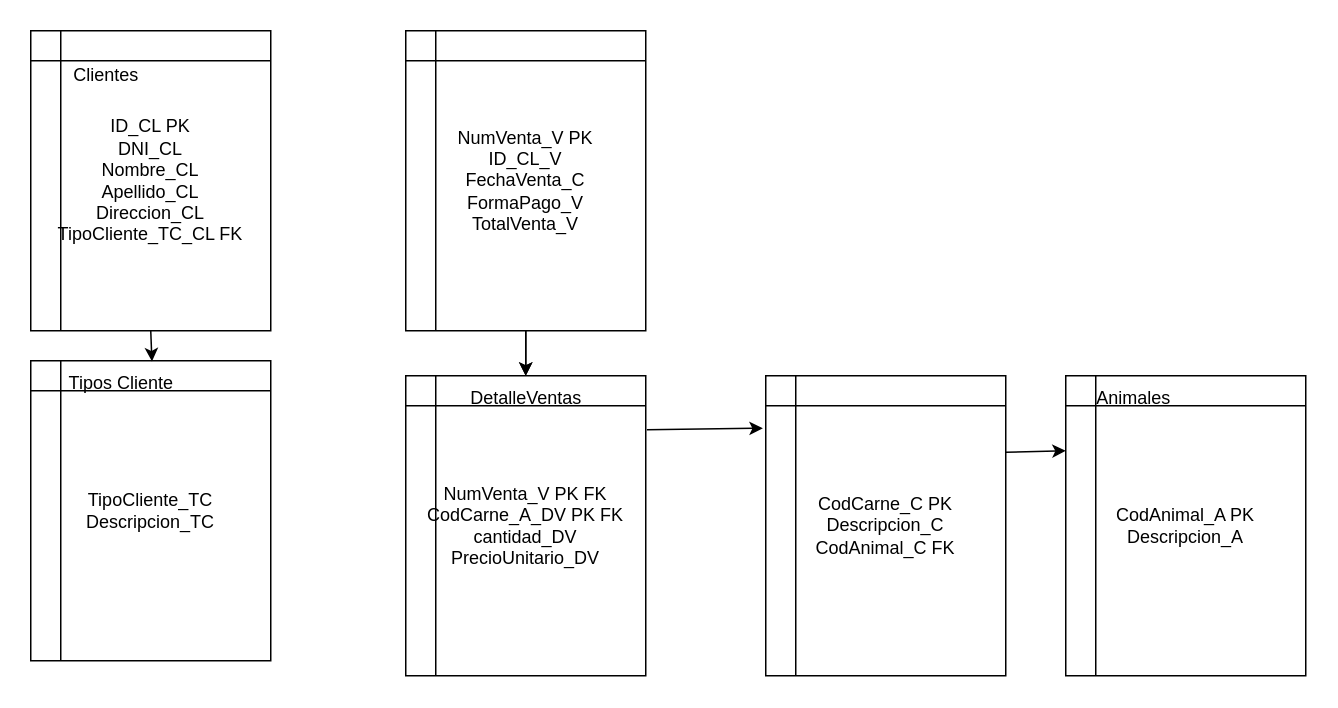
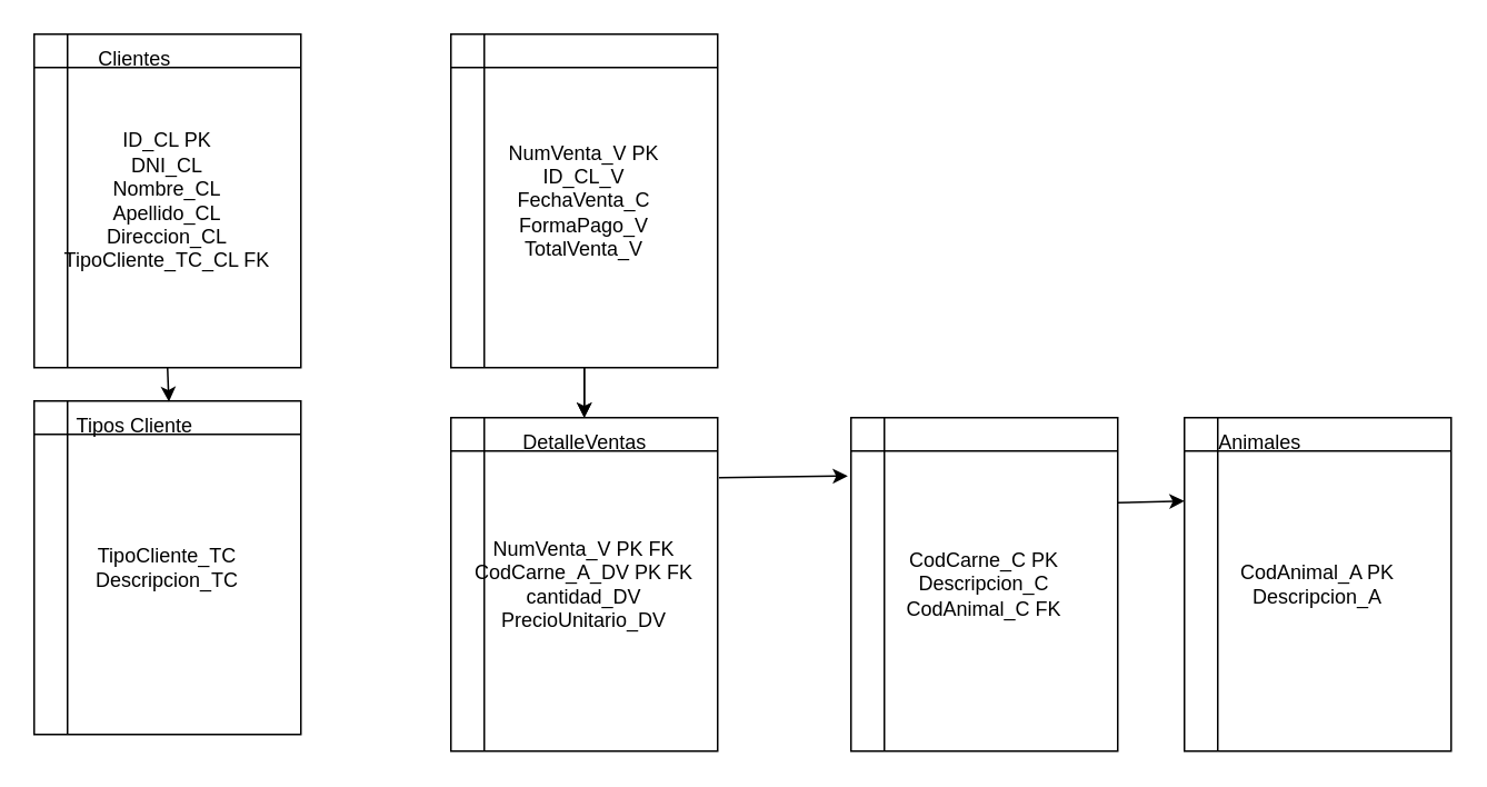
- <mxCell id="3" value="Clientes" style="text;html=1;align=center;verticalAlign=middle;resizable=0;points=[];autosize=1;strokeColor=none;fillColor=none;" vertex="1" parent="1"><mxGeometry x="35" y="35" width="70" height="30" as="geometry" /></mxCell>
+ <mxCell id="3" value="Clientes" style="text;html=1;align=center;verticalAlign=middle;resizable=0;points=[];autosize=1;strokeColor=none;fillColor=none;" vertex="1" parent="1"><mxGeometry x="45" y="20" width="70" height="30" as="geometry" /></mxCell>
